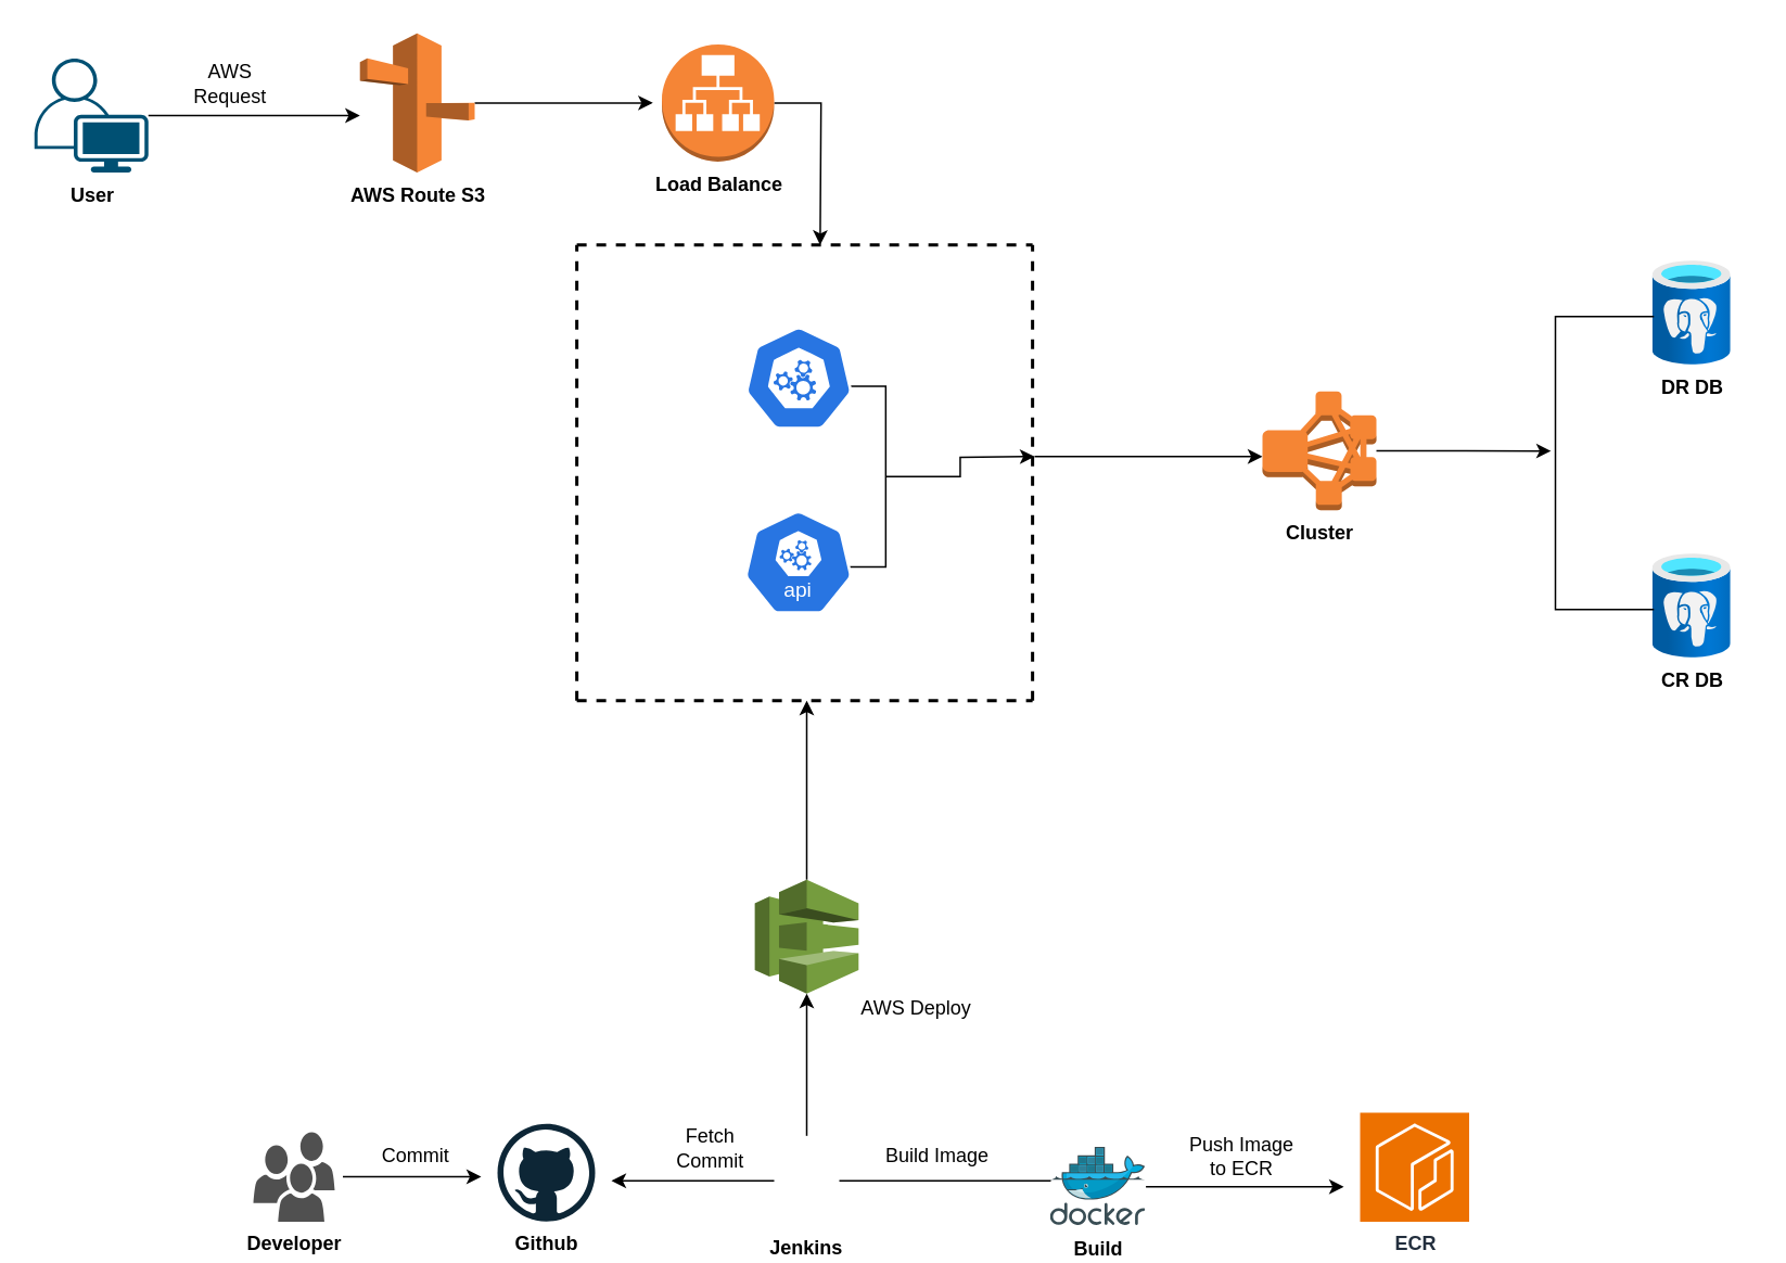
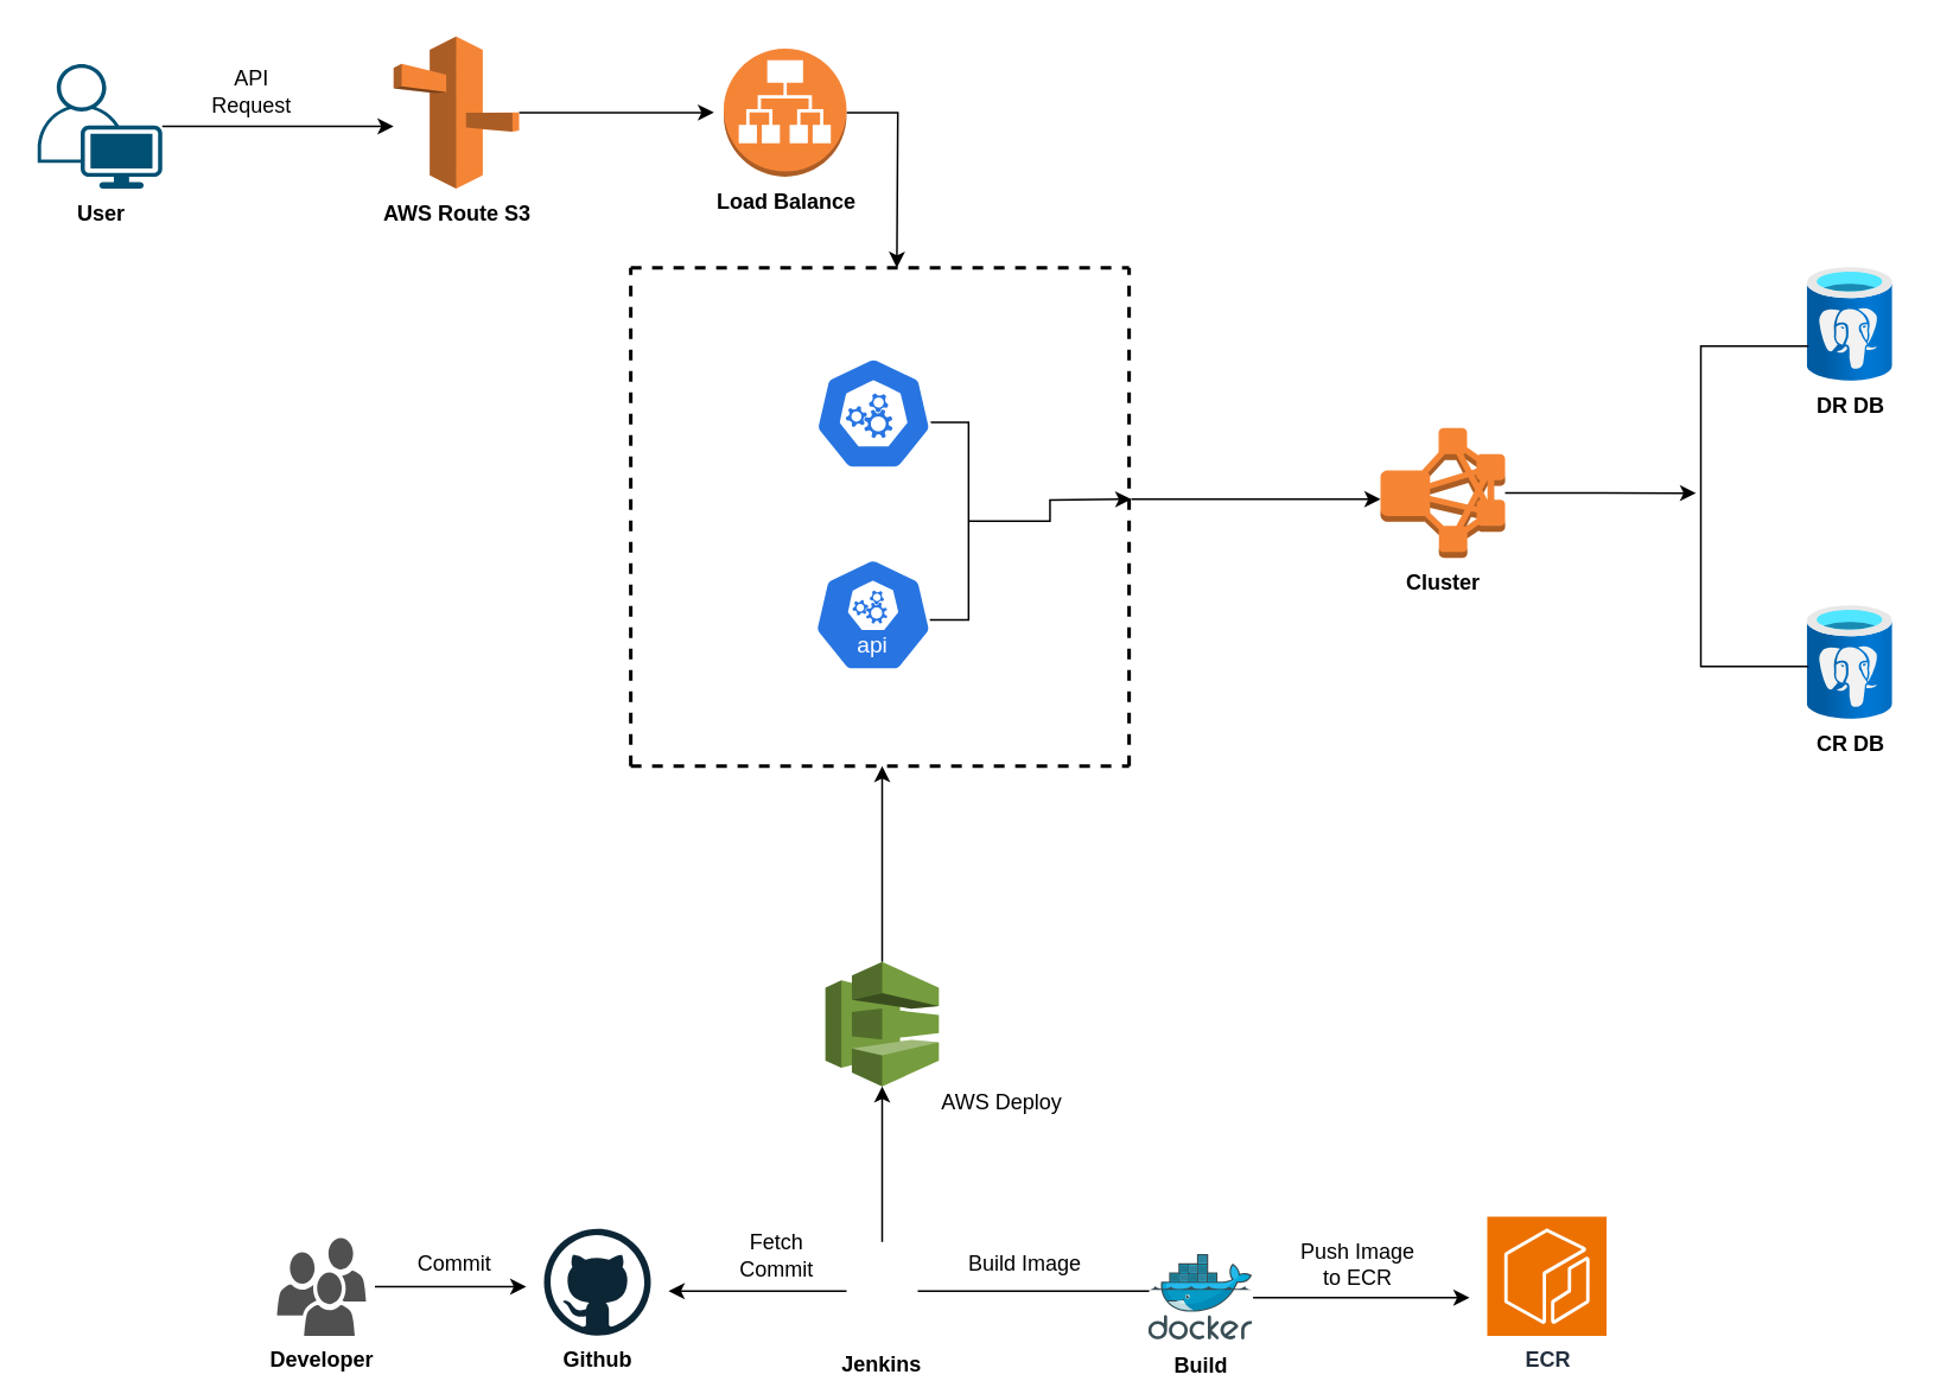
- <mxCell id="19" value="AWS Request" style="text;strokeColor=none;align=center;fillColor=none;html=1;verticalAlign=middle;whiteSpace=wrap;rounded=0;" vertex="1" parent="1"><mxGeometry x="110.5" y="35.5" width="60" height="30" as="geometry" /></mxCell>
+ <mxCell id="19" value="API Request" style="text;strokeColor=none;align=center;fillColor=none;html=1;verticalAlign=middle;whiteSpace=wrap;rounded=0;" vertex="1" parent="1"><mxGeometry x="110.5" y="35.5" width="60" height="30" as="geometry" /></mxCell>
- <mxCell id="6" value="&lt;b&gt;DR DB&lt;/b&gt;" style="image;aspect=fixed;html=1;points=[];align=center;fontSize=12;image=img/lib/azure2/databases/Azure_Database_PostgreSQL_Server.svg;" vertex="1" parent="1"><mxGeometry x="1015" y="160" width="48" height="64" as="geometry" /></mxCell>
+ <mxCell id="6" value="&lt;b&gt;DR DB&lt;/b&gt;" style="image;aspect=fixed;html=1;points=[];align=center;fontSize=12;image=img/lib/azure2/databases/Azure_Database_PostgreSQL_Server.svg;" vertex="1" parent="1"><mxGeometry x="1015" y="150" width="48" height="64" as="geometry" /></mxCell>
